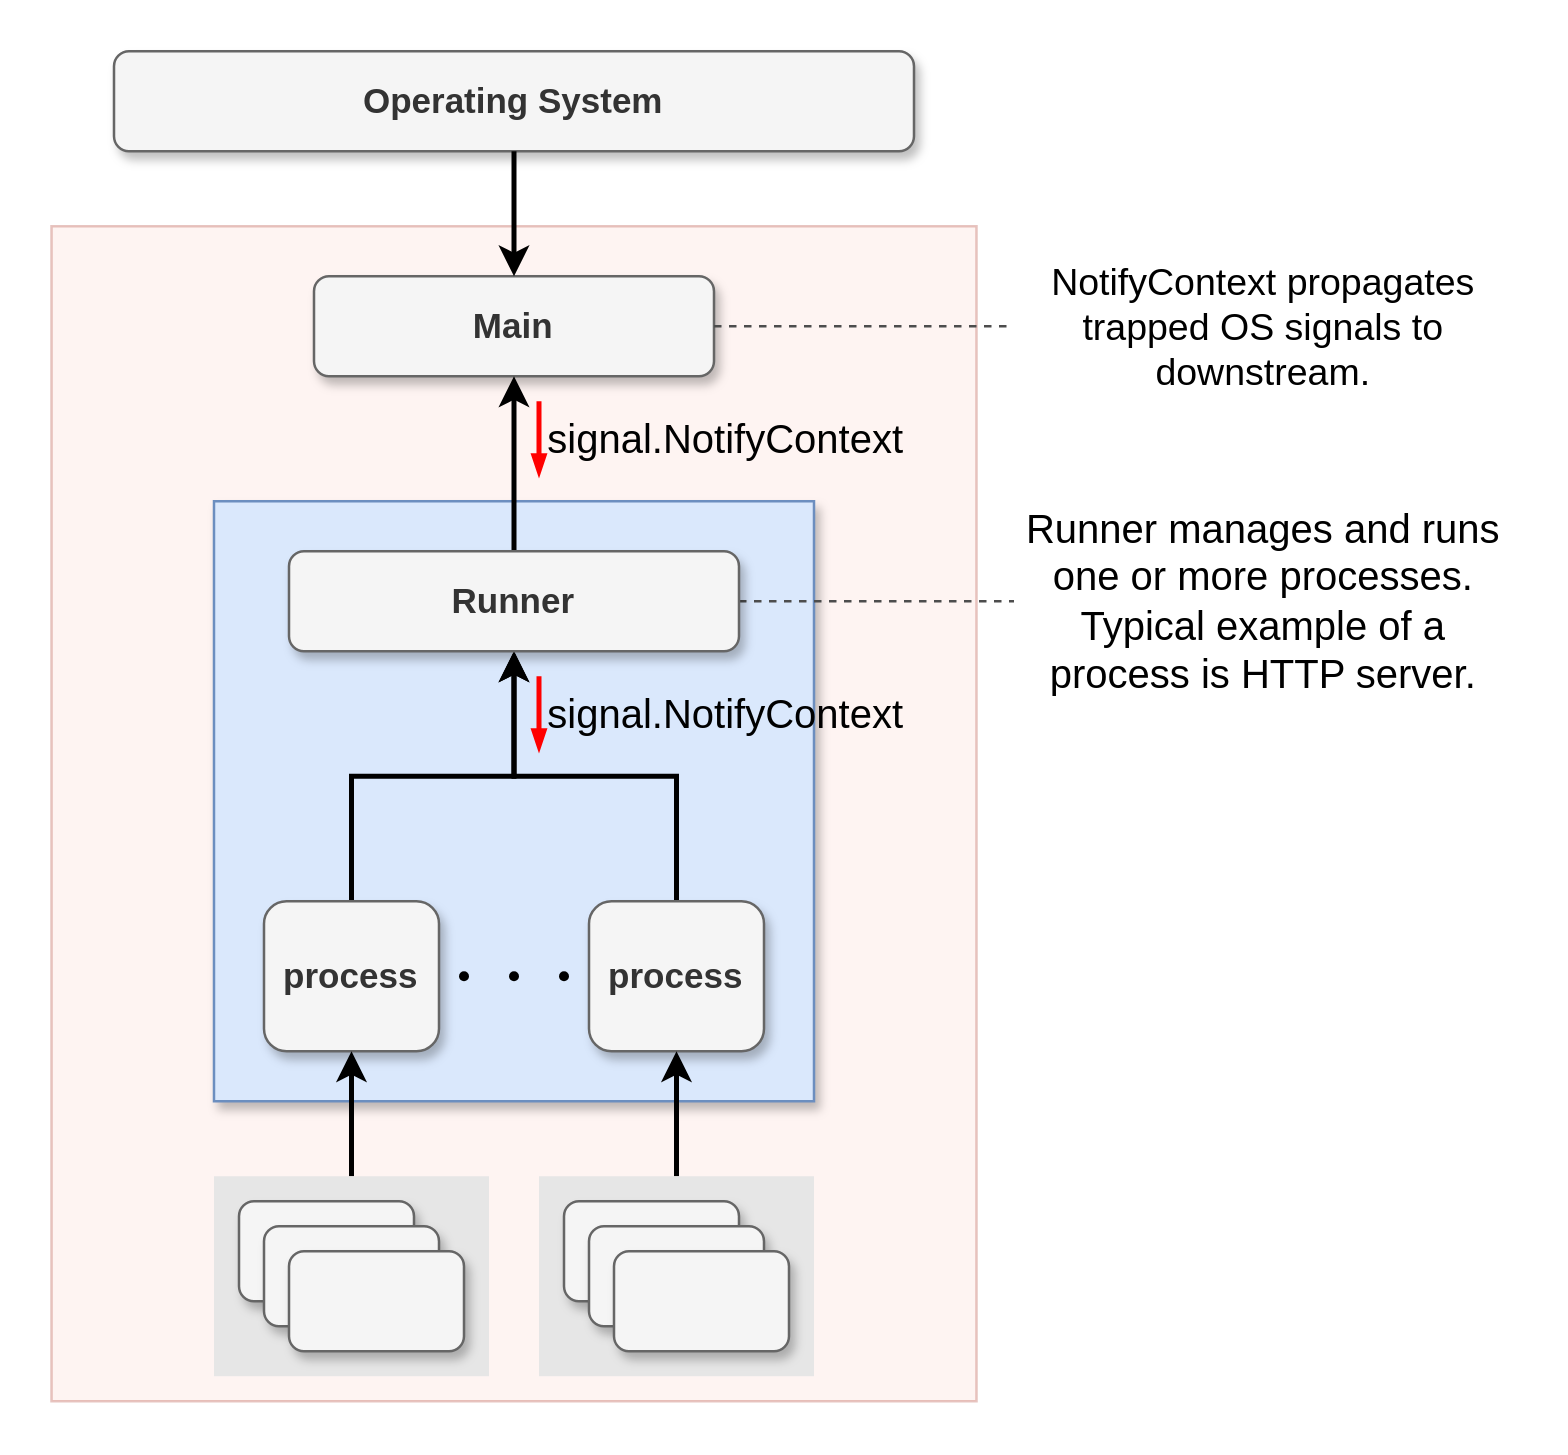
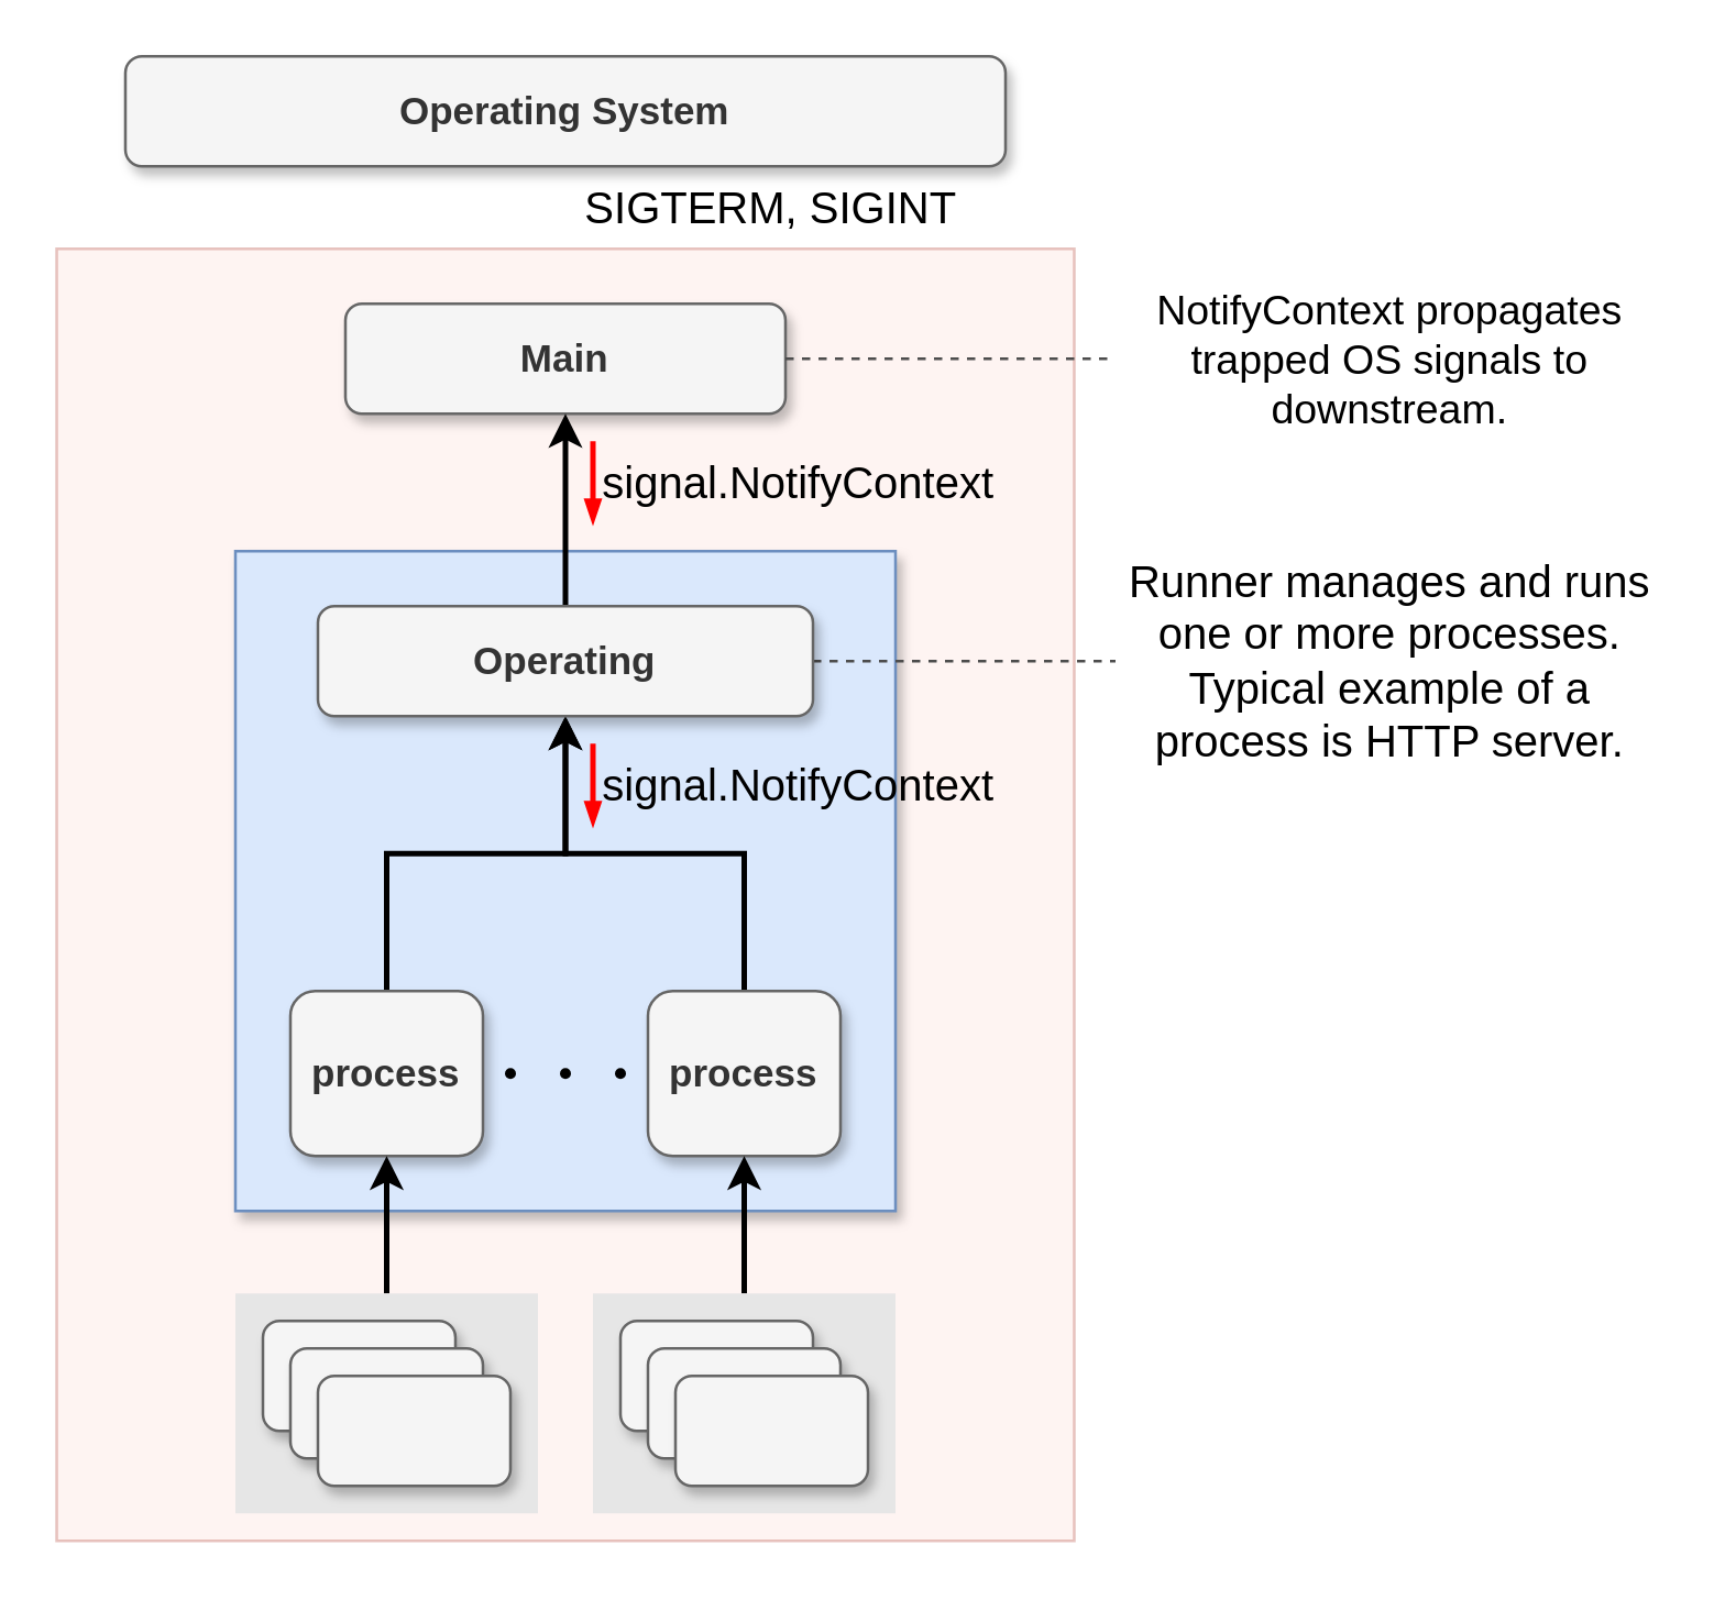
+ <mxCell id="7" value="SIGTERM, SIGINT" style="text;html=1;strokeColor=none;fillColor=none;align=center;verticalAlign=middle;whiteSpace=wrap;rounded=0;fontSize=16;" parent="1" vertex="1"><mxGeometry x="205" y="60" width="150" height="30" as="geometry" /></mxCell>
- <mxCell id="6" style="rounded=0;orthogonalLoop=1;jettySize=auto;html=1;entryX=0.5;entryY=0;entryDx=0;entryDy=0;fontSize=16;strokeWidth=2;" parent="1" source="5" target="3" edge="1"><mxGeometry relative="1" as="geometry"><mxPoint x="215" y="110" as="sourcePoint" /><mxPoint x="215" y="30" as="targetPoint" /></mxGeometry></mxCell>
- <mxCell id="21" value="Runner" style="rounded=1;whiteSpace=wrap;html=1;fillColor=#f5f5f5;strokeColor=#666666;fontStyle=1;fontSize=14;fontColor=#333333;shadow=1;" parent="1" vertex="1"><mxGeometry x="115" y="220" width="180" height="40" as="geometry" /></mxCell>
+ <mxCell id="21" value="Operating" style="rounded=1;whiteSpace=wrap;html=1;fillColor=#f5f5f5;strokeColor=#666666;fontStyle=1;fontSize=14;fontColor=#333333;shadow=1;" parent="1" vertex="1"><mxGeometry x="115" y="220" width="180" height="40" as="geometry" /></mxCell>
